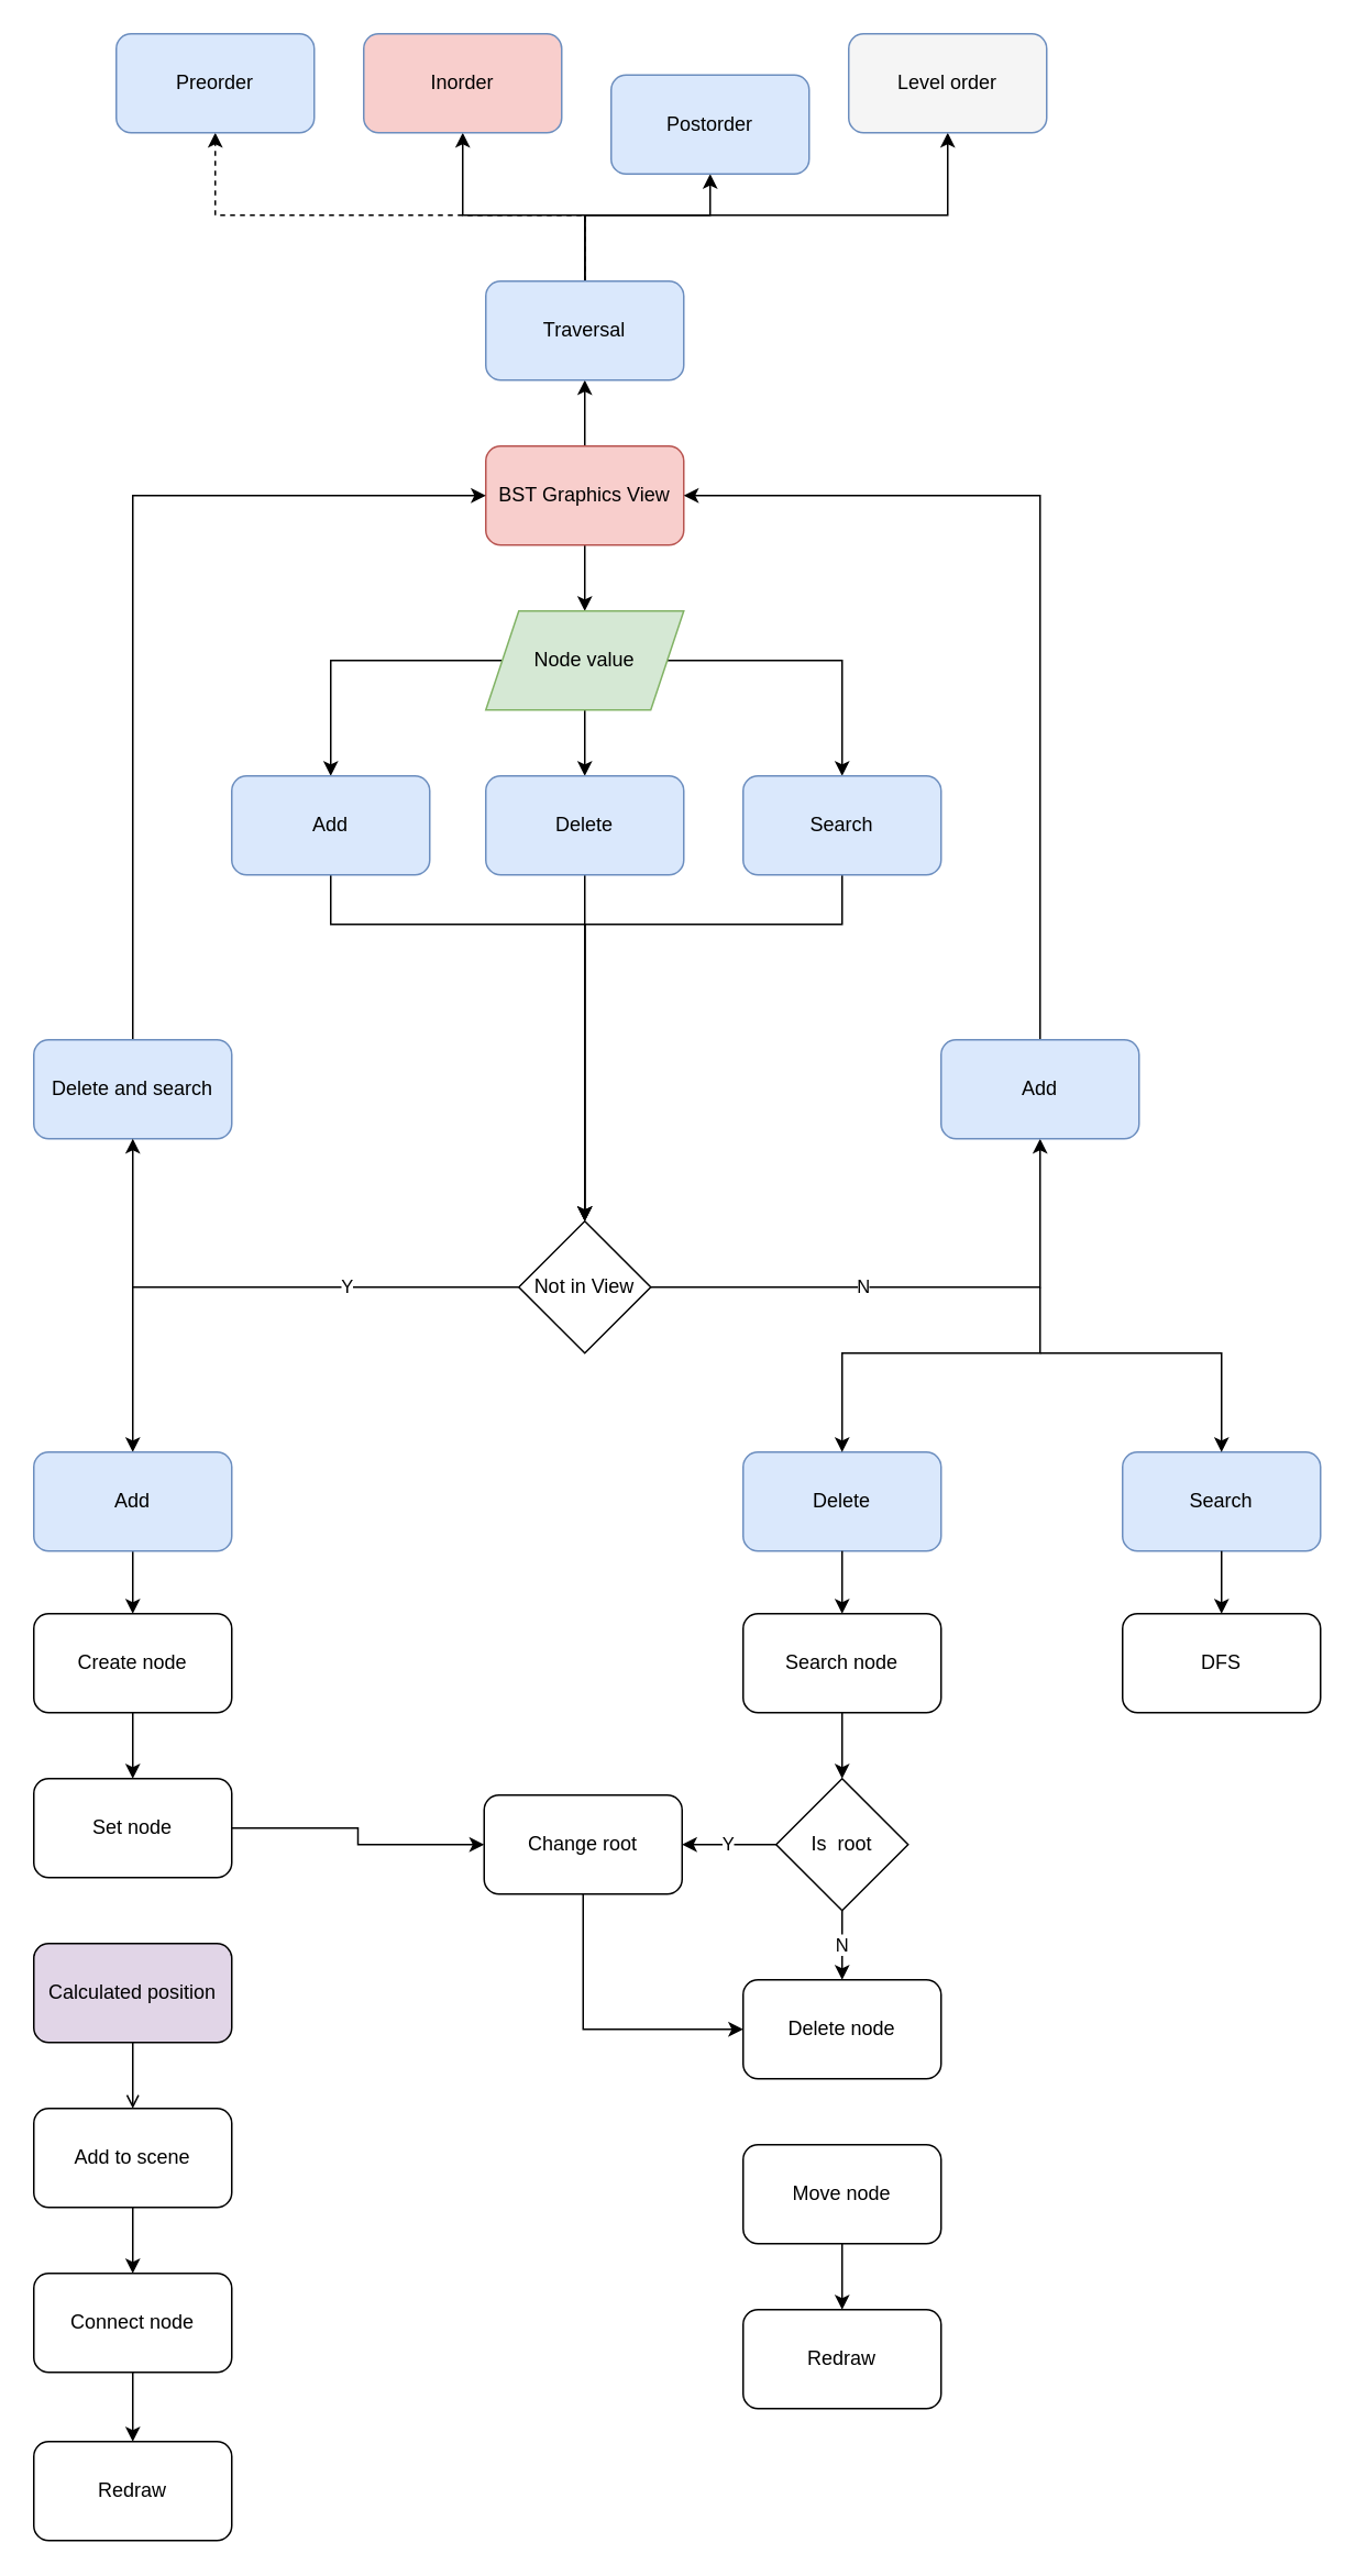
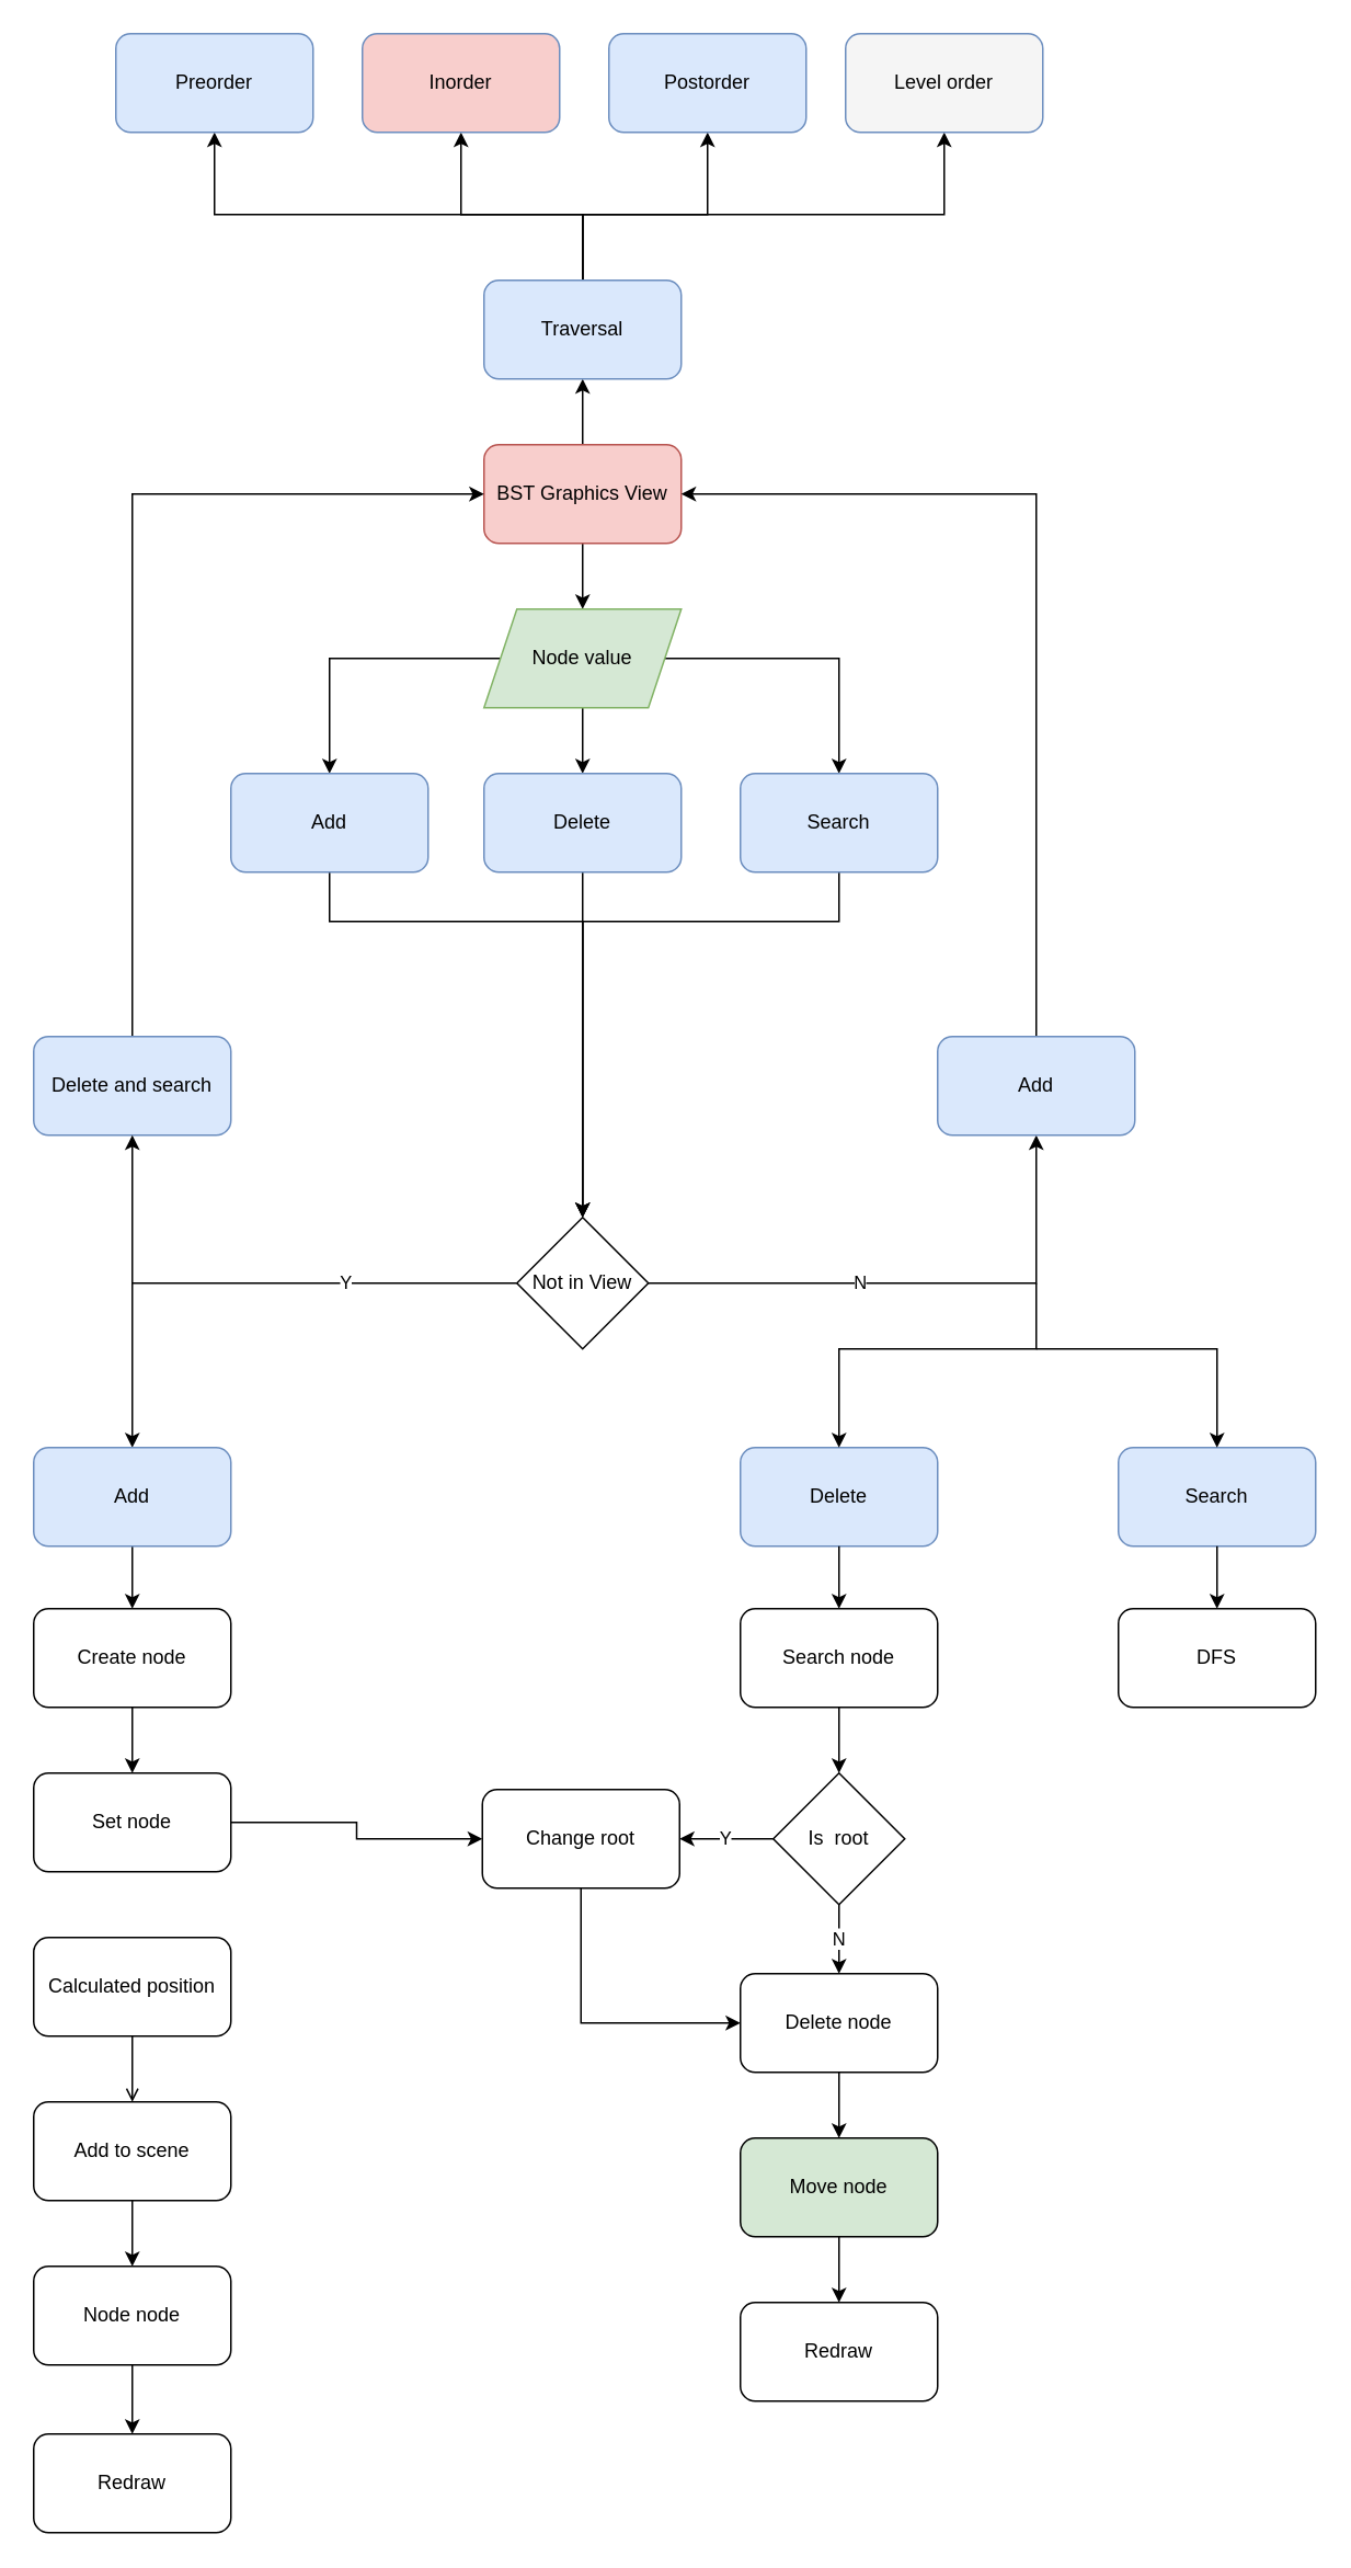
- <mxCell id="66" value="Postorder" style="rounded=1;whiteSpace=wrap;html=1;fillColor=#dae8fc;strokeColor=#6c8ebf;" vertex="1" parent="1"><mxGeometry x="370" y="45" width="120" height="60" as="geometry" /></mxCell>
+ <mxCell id="66" value="Postorder" style="rounded=1;whiteSpace=wrap;html=1;fillColor=#dae8fc;strokeColor=#6c8ebf;" vertex="1" parent="1"><mxGeometry x="370" y="20" width="120" height="60" as="geometry" /></mxCell>
- <mxCell id="59" style="edgeStyle=orthogonalEdgeStyle;rounded=0;orthogonalLoop=1;jettySize=auto;html=1;entryX=0.5;entryY=1;entryDx=0;entryDy=0;dashed=1;" edge="1" parent="1" source="63" target="64"><mxGeometry relative="1" as="geometry"><Array as="points"><mxPoint x="354" y="130" /><mxPoint x="130" y="130" /></Array></mxGeometry></mxCell>
+ <mxCell id="59" style="edgeStyle=orthogonalEdgeStyle;rounded=0;orthogonalLoop=1;jettySize=auto;html=1;entryX=0.5;entryY=1;entryDx=0;entryDy=0;" edge="1" parent="1" source="63" target="64"><mxGeometry relative="1" as="geometry"><Array as="points"><mxPoint x="354" y="130" /><mxPoint x="130" y="130" /></Array></mxGeometry></mxCell>
- <mxCell id="43" value="Calculated position" style="rounded=1;whiteSpace=wrap;html=1;fillColor=#e1d5e7;" vertex="1" parent="39"><mxGeometry y="298" width="120" height="60" as="geometry" /></mxCell>
+ <mxCell id="43" value="Calculated position" style="rounded=1;whiteSpace=wrap;html=1;" vertex="1" parent="39"><mxGeometry y="298" width="120" height="60" as="geometry" /></mxCell>
+ <mxCell id="36" value="" style="edgeStyle=orthogonalEdgeStyle;rounded=0;orthogonalLoop=1;jettySize=auto;html=1;" edge="1" parent="24" source="32" target="35"><mxGeometry relative="1" as="geometry" /></mxCell>
- <mxCell id="35" value="Move node" style="rounded=1;whiteSpace=wrap;html=1;" vertex="1" parent="24"><mxGeometry x="157" y="420" width="120" height="60" as="geometry" /></mxCell>
+ <mxCell id="35" value="Move node" style="rounded=1;whiteSpace=wrap;html=1;fillColor=#d5e8d4;" vertex="1" parent="24"><mxGeometry x="157" y="420" width="120" height="60" as="geometry" /></mxCell>
- <mxCell id="49" value="Connect node" style="rounded=1;whiteSpace=wrap;html=1;" vertex="1" parent="39"><mxGeometry y="498" width="120" height="60" as="geometry" /></mxCell>
+ <mxCell id="49" value="Node node" style="rounded=1;whiteSpace=wrap;html=1;" vertex="1" parent="39"><mxGeometry y="498" width="120" height="60" as="geometry" /></mxCell>
